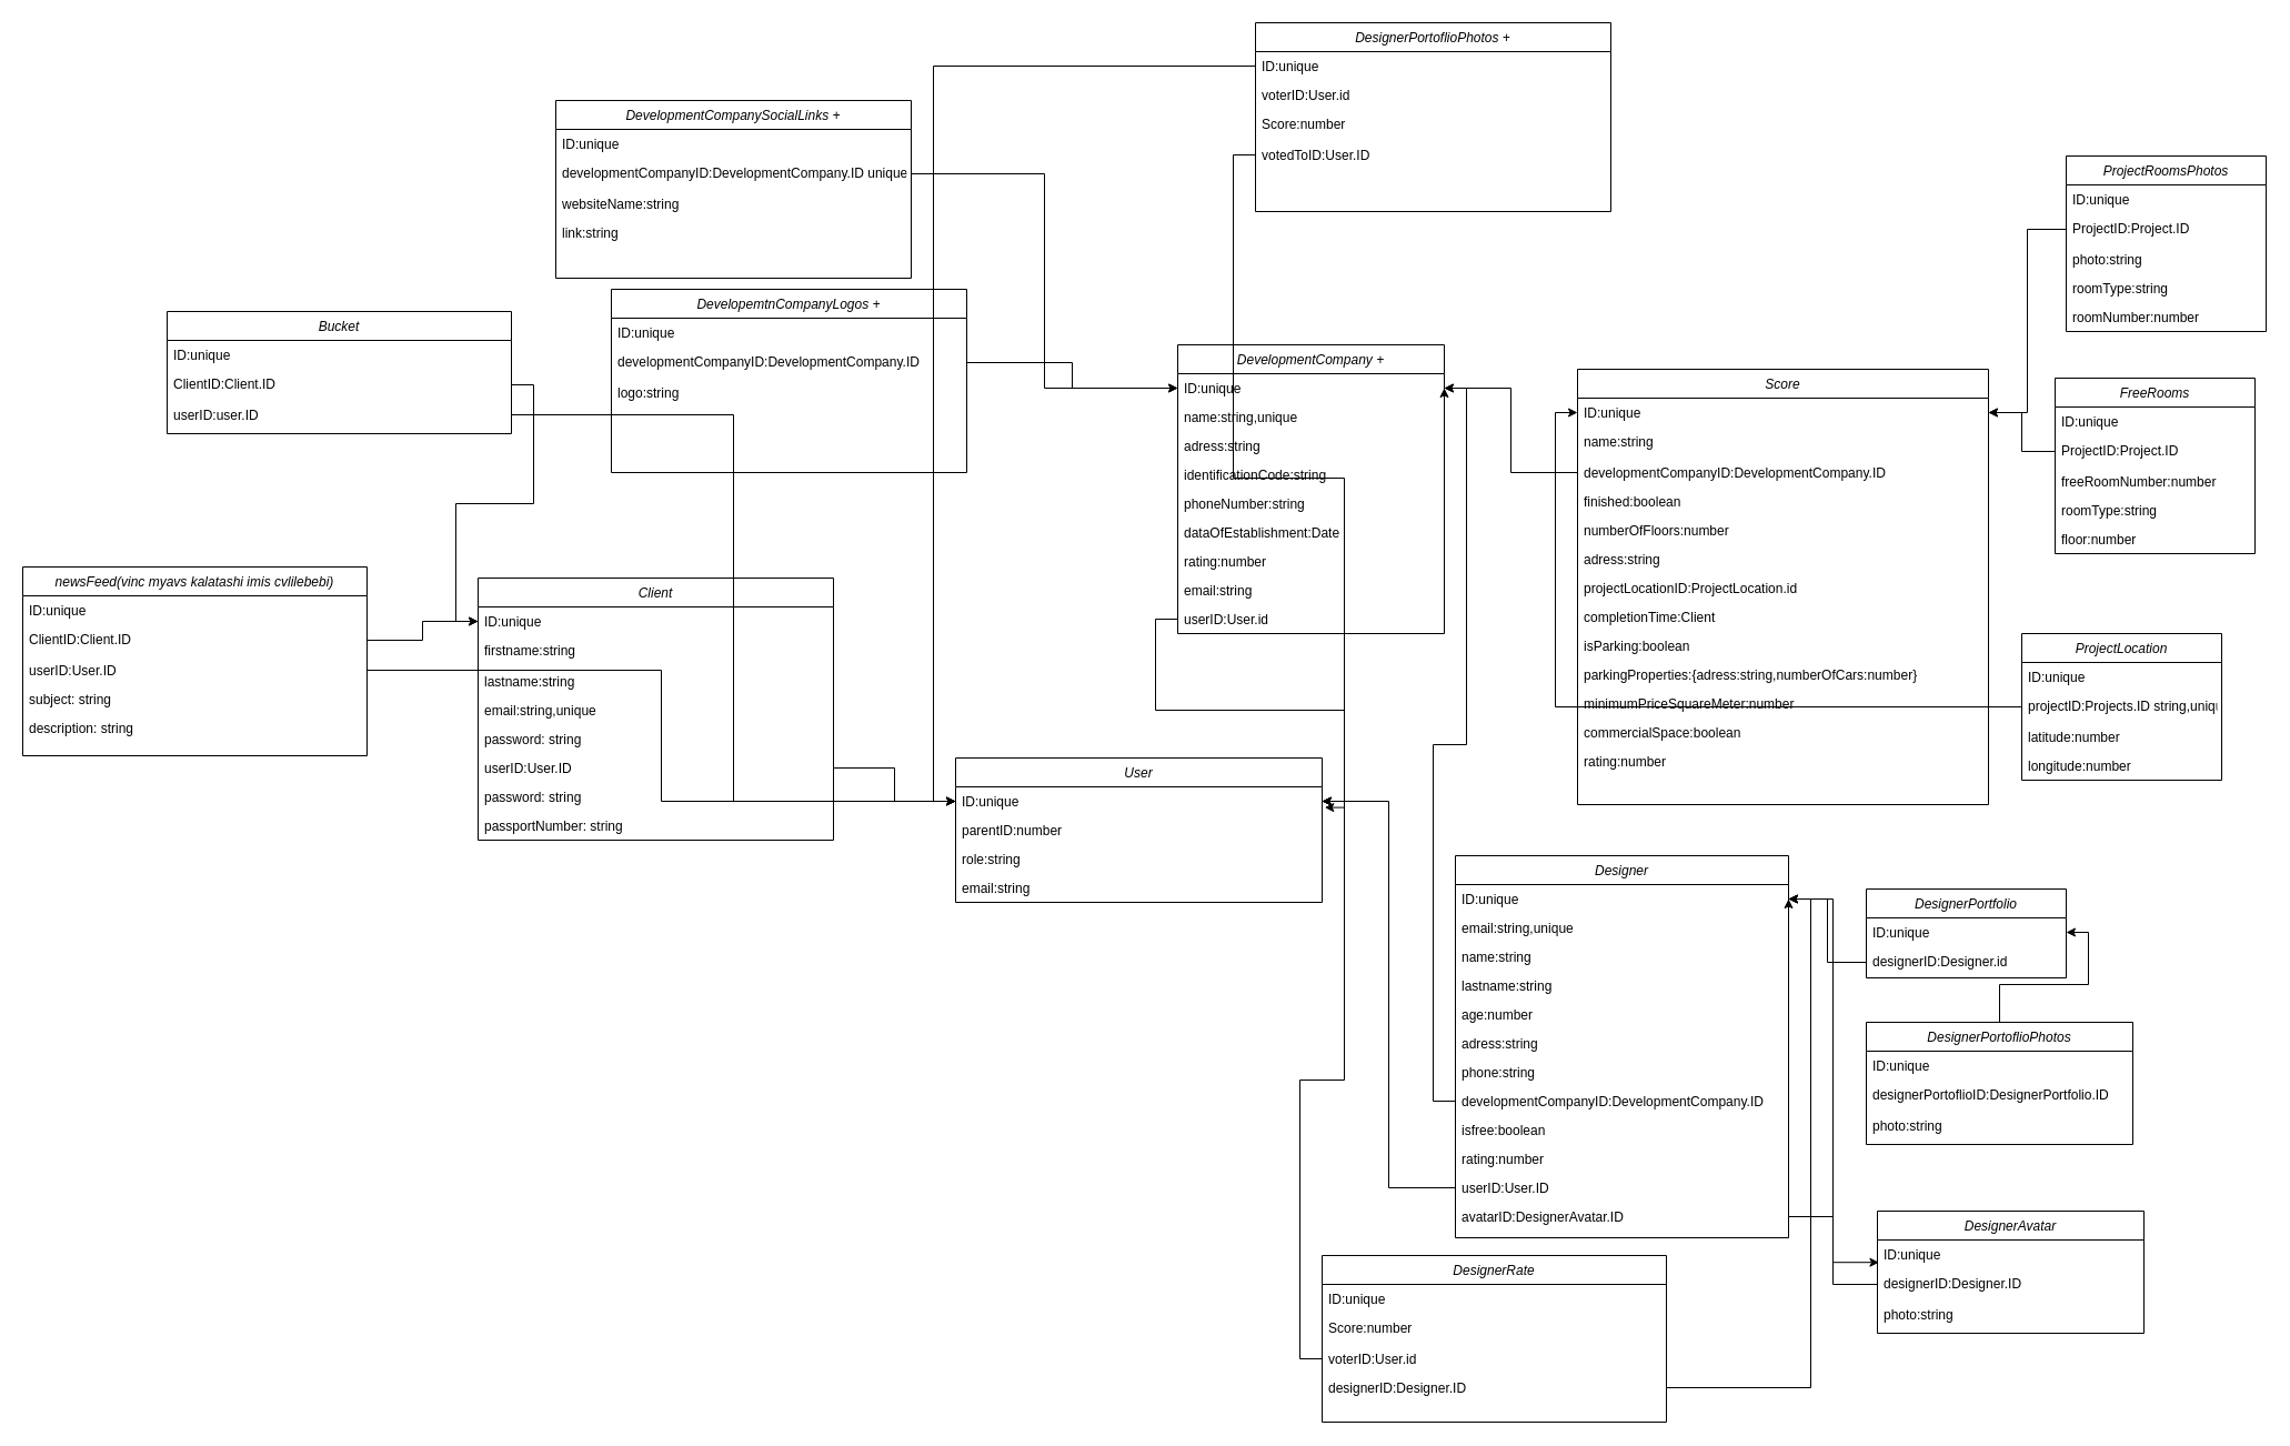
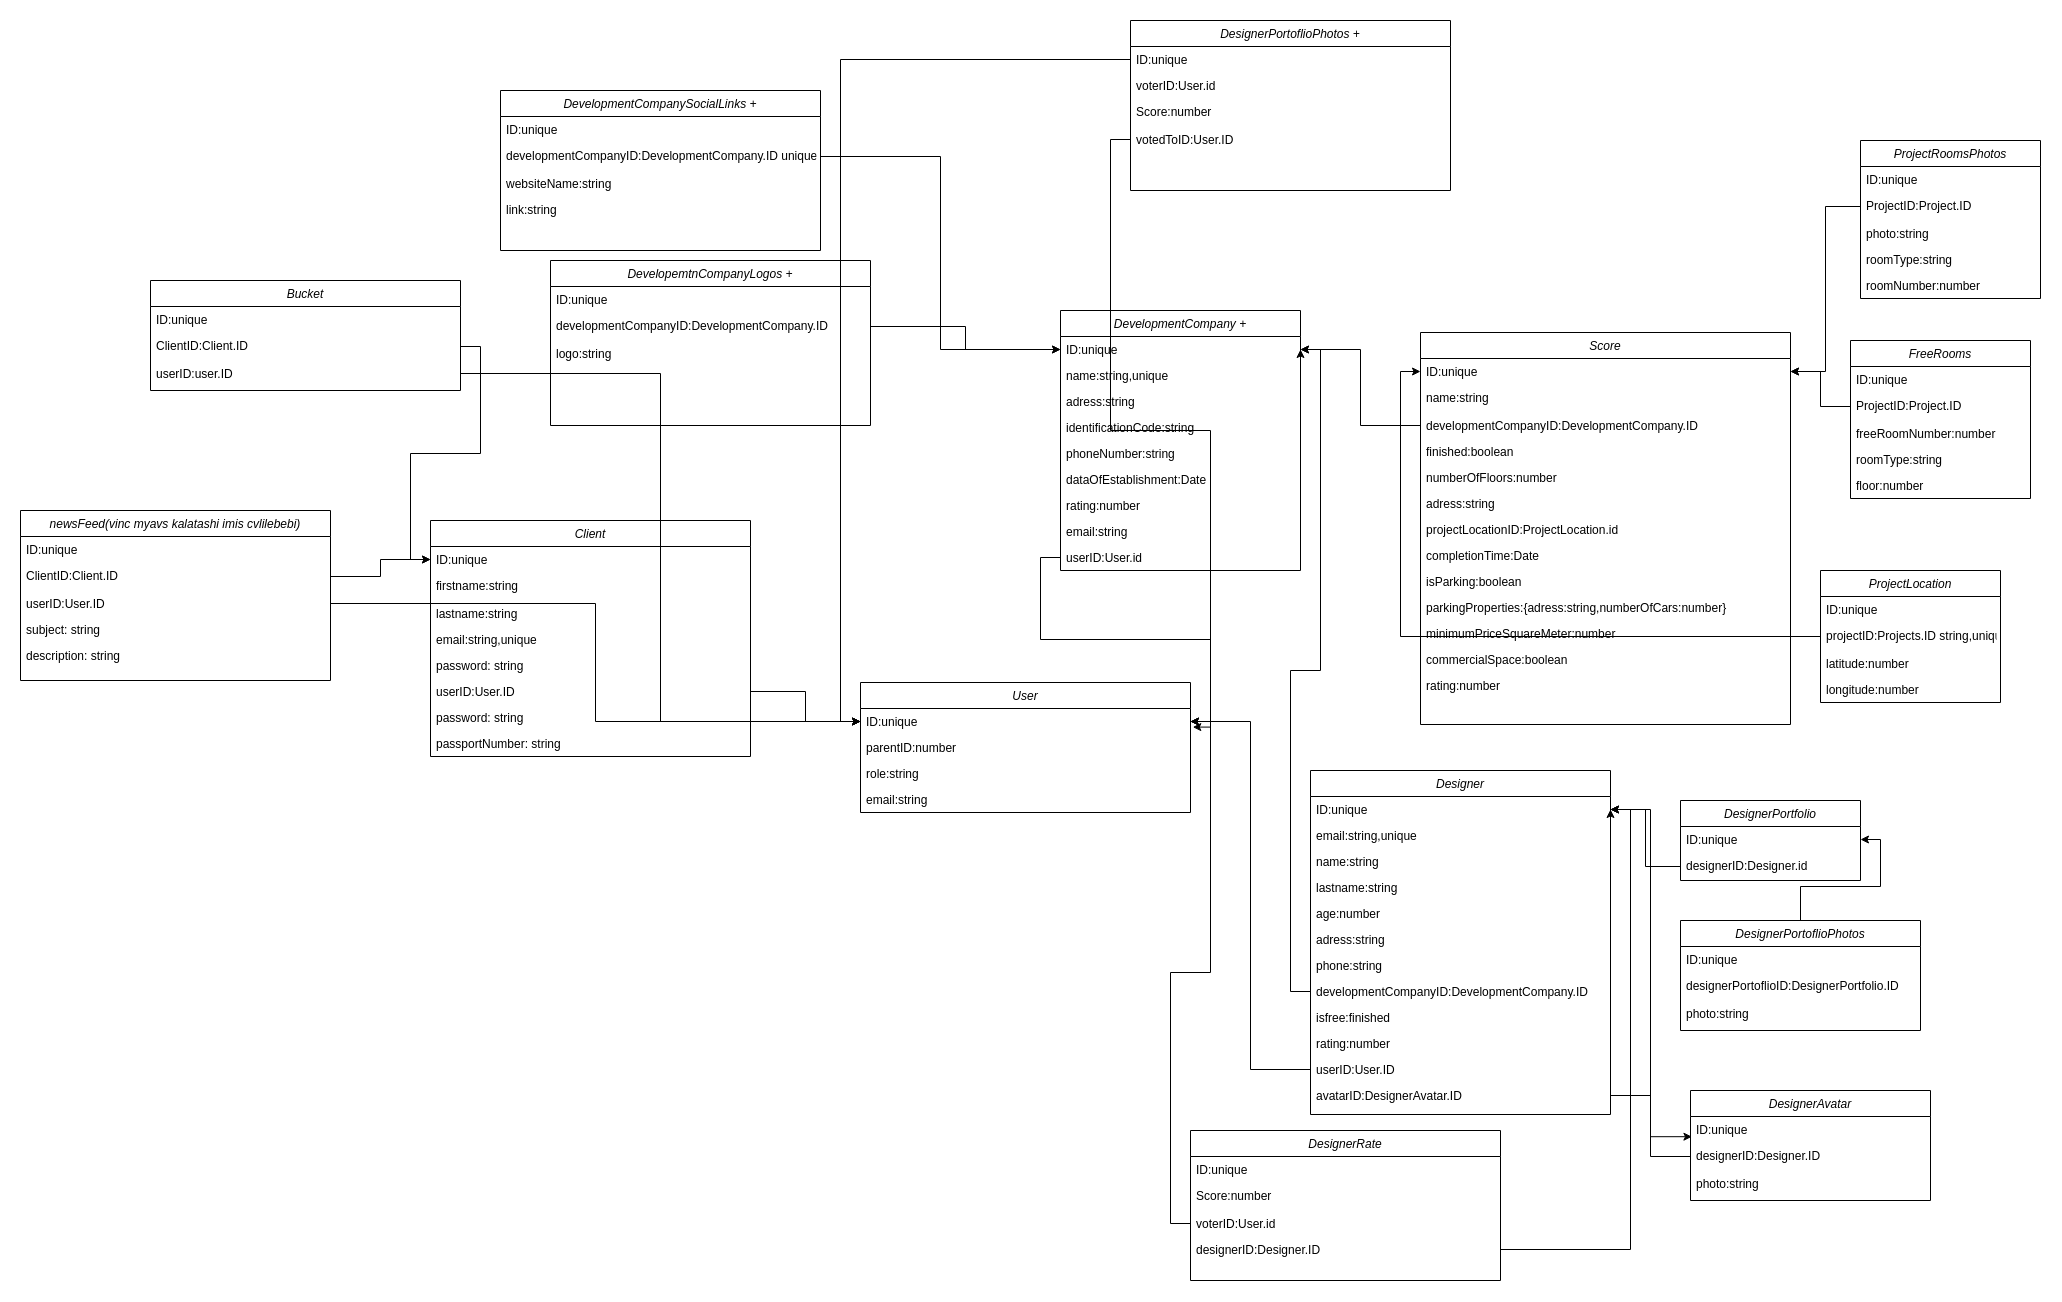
- <mxCell id="27" value="completionTime:Client" style="text;align=left;verticalAlign=top;spacingLeft=4;spacingRight=4;overflow=hidden;rotatable=0;points=[[0,0.5],[1,0.5]];portConstraint=eastwest;" parent="19" vertex="1"><mxGeometry y="210" width="370" height="26" as="geometry" /></mxCell>
+ <mxCell id="27" value="completionTime:Date" style="text;align=left;verticalAlign=top;spacingLeft=4;spacingRight=4;overflow=hidden;rotatable=0;points=[[0,0.5],[1,0.5]];portConstraint=eastwest;" parent="19" vertex="1"><mxGeometry y="210" width="370" height="26" as="geometry" /></mxCell>
- <mxCell id="71" value="isfree:boolean" style="text;align=left;verticalAlign=top;spacingLeft=4;spacingRight=4;overflow=hidden;rotatable=0;points=[[0,0.5],[1,0.5]];portConstraint=eastwest;" parent="61" vertex="1"><mxGeometry y="234" width="300" height="26" as="geometry" /></mxCell>
+ <mxCell id="71" value="isfree:finished" style="text;align=left;verticalAlign=top;spacingLeft=4;spacingRight=4;overflow=hidden;rotatable=0;points=[[0,0.5],[1,0.5]];portConstraint=eastwest;" parent="61" vertex="1"><mxGeometry y="234" width="300" height="26" as="geometry" /></mxCell>
